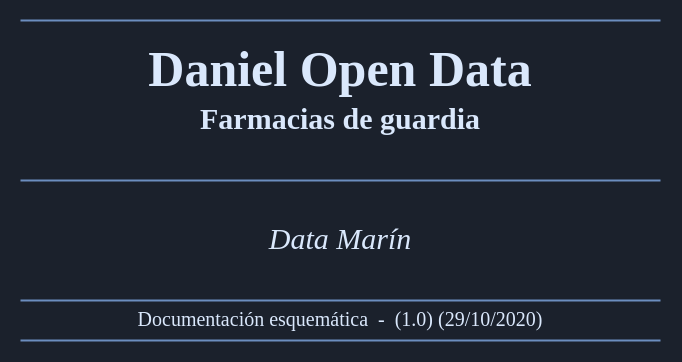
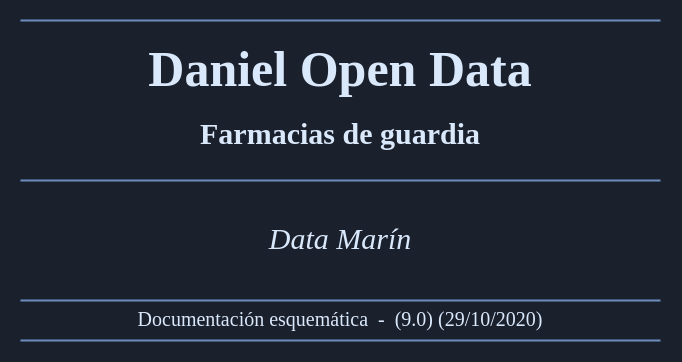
- <mxCell id="3" value="Farmacias de guardia" style="text;html=1;strokeColor=none;fillColor=none;align=center;verticalAlign=middle;whiteSpace=wrap;rounded=0;fontSize=30;fontFamily=Roboto Mono;fontStyle=1;spacingBottom=4;spacingTop=0;fontColor=#DAE8FC;" parent="1" vertex="1"><mxGeometry x="20" y="105" width="640" height="30" as="geometry" /></mxCell>
+ <mxCell id="3" value="Farmacias de guardia" style="text;html=1;strokeColor=none;fillColor=none;align=center;verticalAlign=middle;whiteSpace=wrap;rounded=0;fontSize=30;fontFamily=Roboto Mono;fontStyle=1;spacingBottom=4;spacingTop=0;fontColor=#DAE8FC;" parent="1" vertex="1"><mxGeometry x="20" y="120" width="640" height="30" as="geometry" /></mxCell>
- <mxCell id="4" value="Documentación esquemática&amp;nbsp; -&amp;nbsp; (1.0) (29/10/2020)" style="text;html=1;strokeColor=none;fillColor=none;align=center;verticalAlign=middle;whiteSpace=wrap;rounded=0;fontSize=20;fontFamily=Roboto Mono;fontStyle=0;spacingBottom=4;spacingTop=0;fontColor=#DAE8FC;" parent="1" vertex="1"><mxGeometry x="20" y="310" width="640" height="20" as="geometry" /></mxCell>
+ <mxCell id="4" value="Documentación esquemática&amp;nbsp; -&amp;nbsp; (9.0) (29/10/2020)" style="text;html=1;strokeColor=none;fillColor=none;align=center;verticalAlign=middle;whiteSpace=wrap;rounded=0;fontSize=20;fontFamily=Roboto Mono;fontStyle=0;spacingBottom=4;spacingTop=0;fontColor=#DAE8FC;" parent="1" vertex="1"><mxGeometry x="20" y="310" width="640" height="20" as="geometry" /></mxCell>
